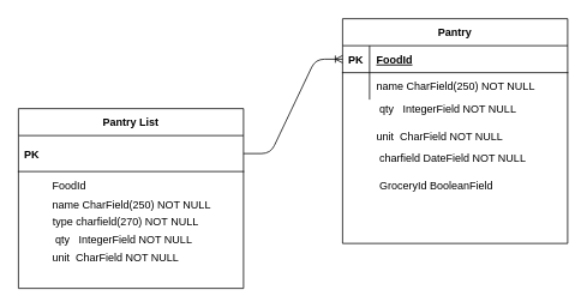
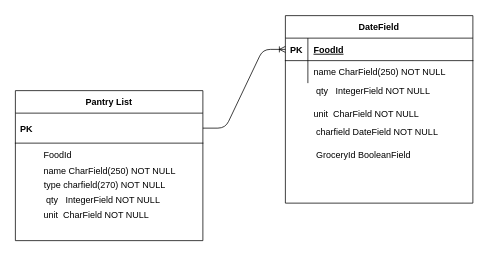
- <mxCell id="2" value="Pantry" style="shape=table;startSize=30;container=1;collapsible=1;childLayout=tableLayout;fixedRows=1;rowLines=0;fontStyle=1;align=center;resizeLast=1;" parent="1" vertex="1"><mxGeometry x="380" y="20" width="250" height="250" as="geometry" /></mxCell>
+ <mxCell id="2" value="DateField" style="shape=table;startSize=30;container=1;collapsible=1;childLayout=tableLayout;fixedRows=1;rowLines=0;fontStyle=1;align=center;resizeLast=1;" parent="1" vertex="1"><mxGeometry x="380" y="20" width="250" height="250" as="geometry" /></mxCell>
